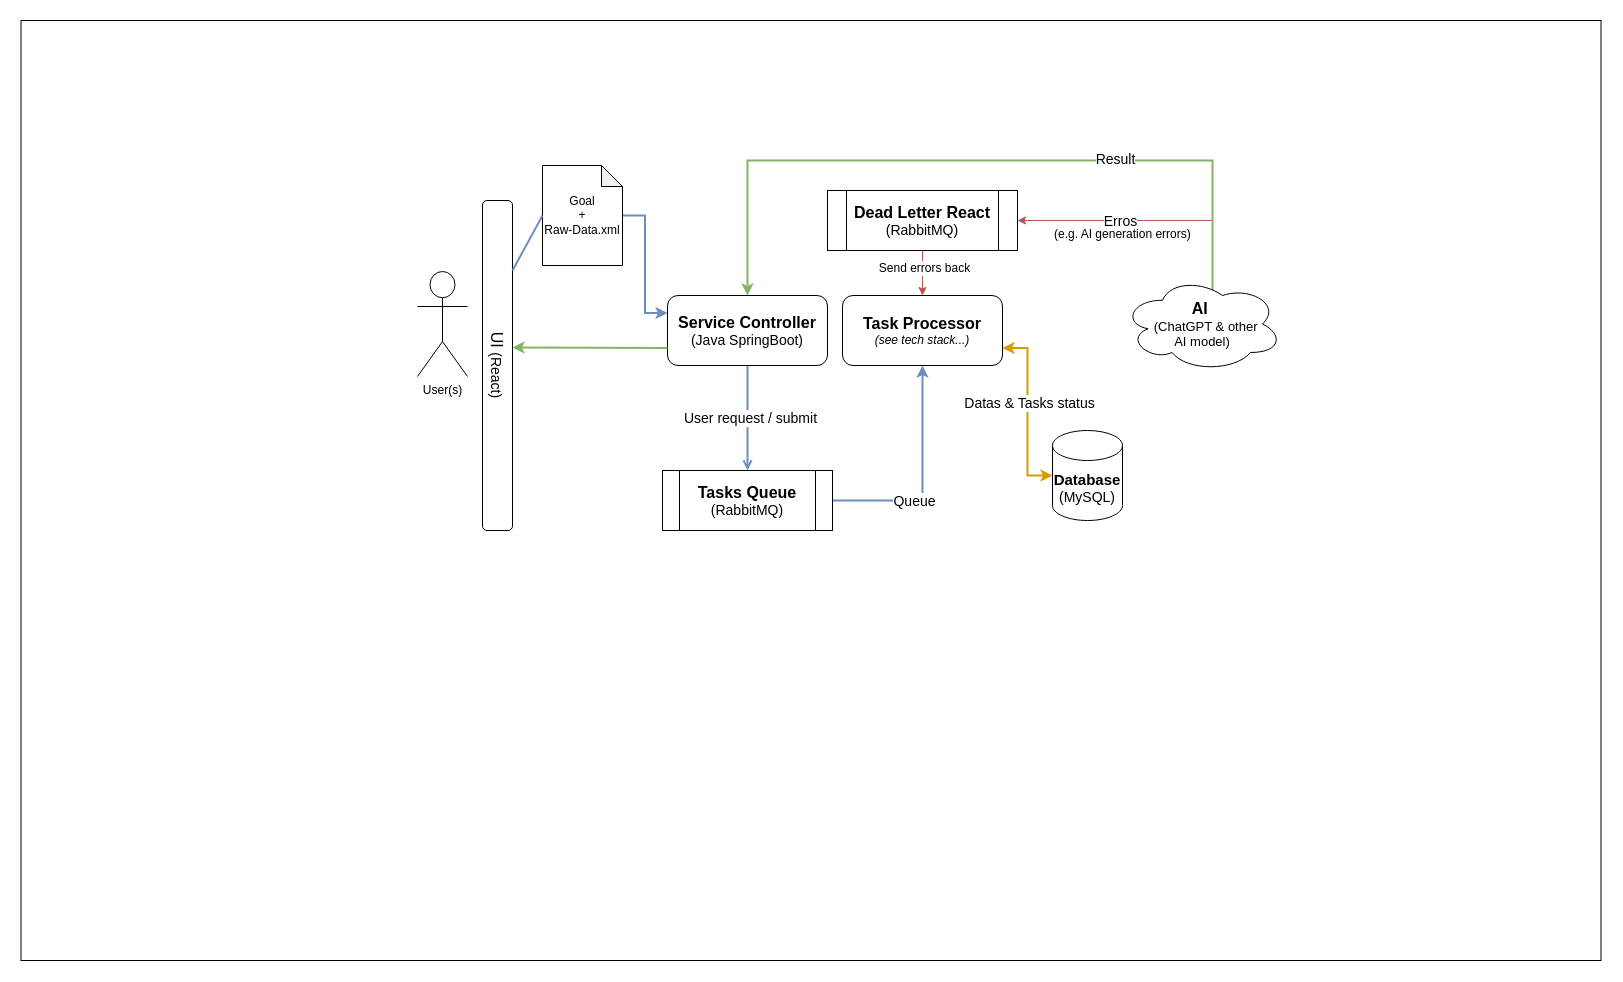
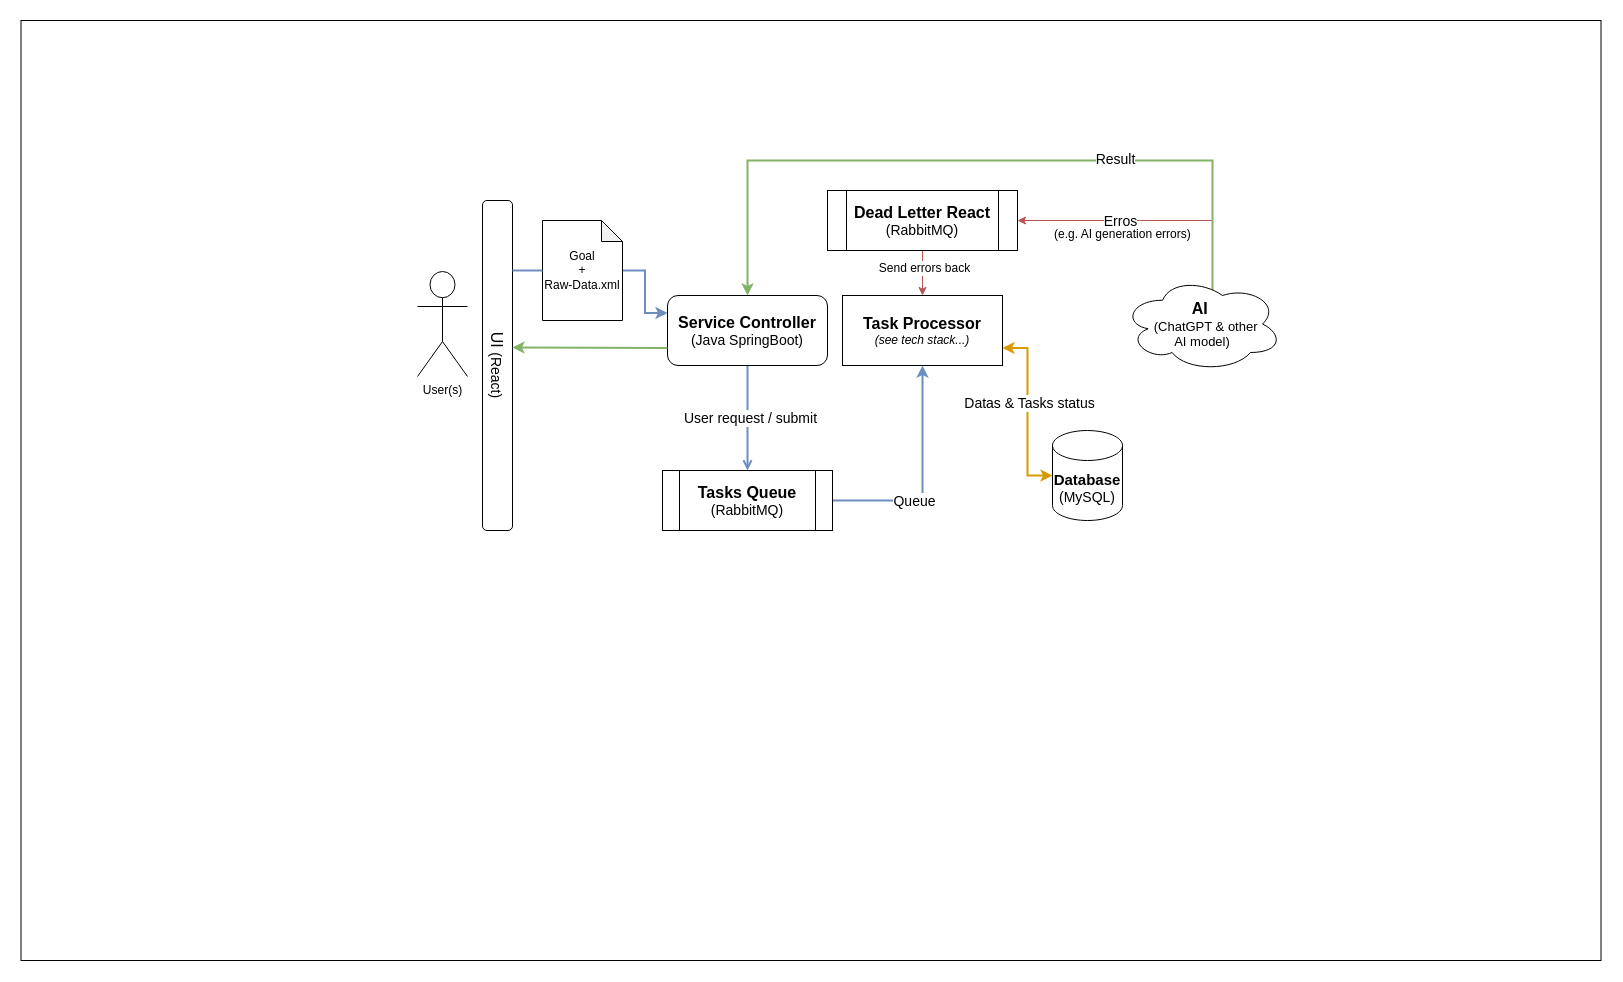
- <mxCell id="5" value="&lt;div&gt;Goal&lt;/div&gt;&lt;div&gt;+&lt;/div&gt;Raw-Data.xml" style="shape=note;whiteSpace=wrap;html=1;backgroundOutline=1;darkOpacity=0.05;size=21;" parent="1" vertex="1"><mxGeometry x="542" y="165" width="80" height="100" as="geometry" /></mxCell>
+ <mxCell id="5" value="&lt;div&gt;Goal&lt;/div&gt;&lt;div&gt;+&lt;/div&gt;Raw-Data.xml" style="shape=note;whiteSpace=wrap;html=1;backgroundOutline=1;darkOpacity=0.05;size=21;" parent="1" vertex="1"><mxGeometry x="542" y="220" width="80" height="100" as="geometry" /></mxCell>
- <mxCell id="14" value="&lt;span style=&quot;font-size: 16px;&quot;&gt;&lt;b&gt;Task Processor&lt;/b&gt;&lt;/span&gt;&lt;div&gt;&lt;font style=&quot;font-size: 12px;&quot;&gt;&lt;i&gt;(see tech stack...)&lt;/i&gt;&lt;/font&gt;&lt;/div&gt;" style="rounded=1;whiteSpace=wrap;html=1;" parent="1" vertex="1"><mxGeometry x="842" y="295" width="160" height="70" as="geometry" /></mxCell>
+ <mxCell id="14" value="&lt;span style=&quot;font-size: 16px;&quot;&gt;&lt;b&gt;Task Processor&lt;/b&gt;&lt;/span&gt;&lt;div&gt;&lt;font style=&quot;font-size: 12px;&quot;&gt;&lt;i&gt;(see tech stack...)&lt;/i&gt;&lt;/font&gt;&lt;/div&gt;" style="whiteSpace=wrap;html=1;rounded=0;" parent="1" vertex="1"><mxGeometry x="842" y="295" width="160" height="70" as="geometry" /></mxCell>
